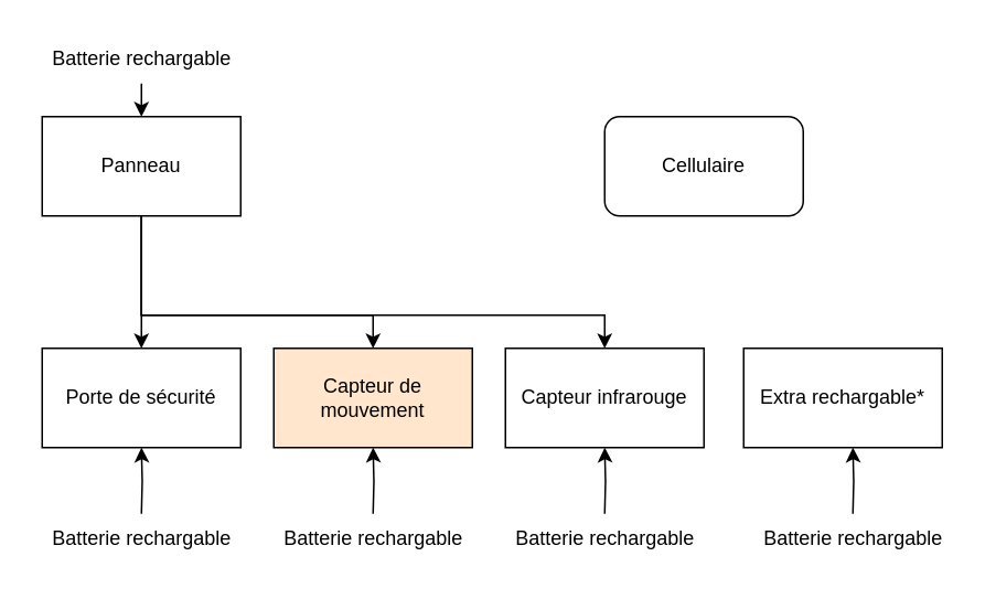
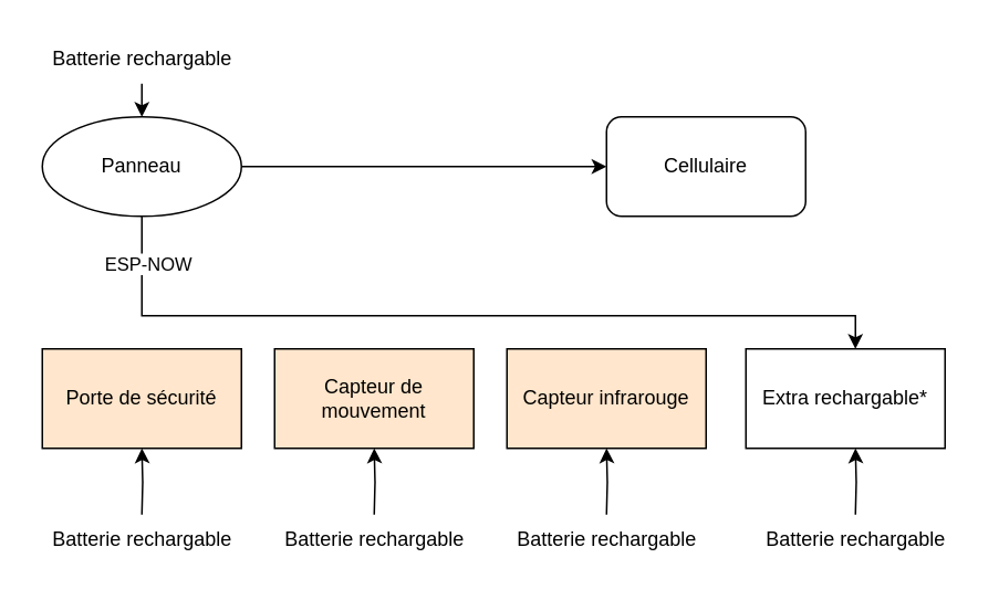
- <mxCell id="8" value="Panneau" style="rounded=0;whiteSpace=wrap;html=1;" vertex="1" parent="1"><mxGeometry x="25" y="70" width="120" height="60" as="geometry" /></mxCell>
+ <mxCell id="8" value="Panneau" style="ellipse;whiteSpace=wrap;html=1;" vertex="1" parent="1"><mxGeometry x="25" y="70" width="120" height="60" as="geometry" /></mxCell>
+ <mxCell id="6" value="" style="edgeStyle=orthogonalEdgeStyle;rounded=0;orthogonalLoop=1;jettySize=auto;html=1;" edge="1" parent="1" source="8" target="20"><mxGeometry relative="1" as="geometry"><Array as="points"><mxPoint x="85" y="190" /><mxPoint x="515" y="190" /></Array></mxGeometry></mxCell>
+ <mxCell id="7" value="ESP-NOW" style="edgeLabel;html=1;align=center;verticalAlign=middle;resizable=0;points=[];" vertex="1" connectable="0" parent="6"><mxGeometry x="-0.891" y="3" relative="1" as="geometry"><mxPoint as="offset" /></mxGeometry></mxCell>
- <mxCell id="3" value="" style="edgeStyle=orthogonalEdgeStyle;rounded=0;orthogonalLoop=1;jettySize=auto;html=1;" edge="1" parent="1" source="8" target="11"><mxGeometry relative="1" as="geometry" /></mxCell>
+ <mxCell id="3" value="" style="edgeStyle=orthogonalEdgeStyle;rounded=0;orthogonalLoop=1;jettySize=auto;html=1;" edge="1" parent="1" source="8" target="9"><mxGeometry relative="1" as="geometry" /></mxCell>
- <mxCell id="4" value="" style="edgeStyle=orthogonalEdgeStyle;rounded=0;orthogonalLoop=1;jettySize=auto;html=1;" edge="1" parent="1" source="8" target="12"><mxGeometry relative="1" as="geometry"><Array as="points"><mxPoint x="85" y="190" /><mxPoint x="225" y="190" /></Array></mxGeometry></mxCell>
- <mxCell id="5" value="" style="edgeStyle=orthogonalEdgeStyle;rounded=0;orthogonalLoop=1;jettySize=auto;html=1;" edge="1" parent="1" source="8" target="13"><mxGeometry relative="1" as="geometry"><Array as="points"><mxPoint x="85" y="190" /><mxPoint x="365" y="190" /></Array></mxGeometry></mxCell>
- <mxCell id="11" value="Porte de sécurité" style="rounded=0;whiteSpace=wrap;html=1;" vertex="1" parent="1"><mxGeometry x="25" y="210" width="120" height="60" as="geometry" /></mxCell>
+ <mxCell id="11" value="Porte de sécurité" style="rounded=0;whiteSpace=wrap;html=1;fillColor=#ffe6cc;" vertex="1" parent="1"><mxGeometry x="25" y="210" width="120" height="60" as="geometry" /></mxCell>
- <mxCell id="13" value="Capteur infrarouge" style="rounded=0;whiteSpace=wrap;html=1;" vertex="1" parent="1"><mxGeometry x="305" y="210" width="120" height="60" as="geometry" /></mxCell>
+ <mxCell id="13" value="Capteur infrarouge" style="rounded=0;whiteSpace=wrap;html=1;fillColor=#ffe6cc;" vertex="1" parent="1"><mxGeometry x="305" y="210" width="120" height="60" as="geometry" /></mxCell>
